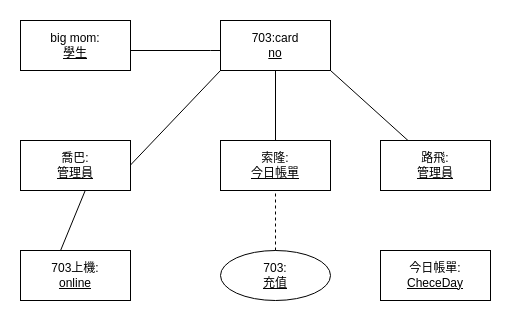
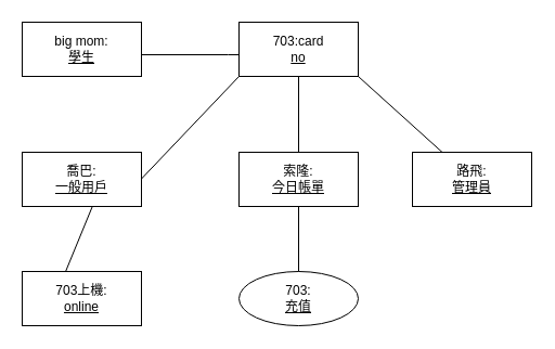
- <mxCell id="8" value="喬巴:&lt;br&gt;&lt;u&gt;管理員&lt;/u&gt;" style="html=1;whiteSpace=wrap;" vertex="1" parent="1"><mxGeometry x="20" y="140" width="110" height="50" as="geometry" /></mxCell>
+ <mxCell id="8" value="喬巴:&lt;br&gt;&lt;u&gt;一般用戶&lt;/u&gt;" style="html=1;whiteSpace=wrap;" vertex="1" parent="1"><mxGeometry x="20" y="140" width="110" height="50" as="geometry" /></mxCell>
- <mxCell id="16" value="" style="endArrow=none;html=1;rounded=0;dashed=1;" edge="1" parent="1" source="5" target="7"><mxGeometry relative="1" as="geometry"><mxPoint x="257.64" y="264.5" as="sourcePoint" /><mxPoint x="292.366" y="180" as="targetPoint" /><Array as="points" /></mxGeometry></mxCell>
+ <mxCell id="16" value="" style="endArrow=none;html=1;rounded=0;" edge="1" parent="1" source="5" target="7"><mxGeometry relative="1" as="geometry"><mxPoint x="257.64" y="264.5" as="sourcePoint" /><mxPoint x="292.366" y="180" as="targetPoint" /><Array as="points" /></mxGeometry></mxCell>
- <mxCell id="13" value="今日帳單:&lt;br&gt;&lt;u&gt;CheceDay&lt;/u&gt;" style="html=1;whiteSpace=wrap;" vertex="1" parent="1"><mxGeometry x="380" y="250" width="110" height="50" as="geometry" /></mxCell>
